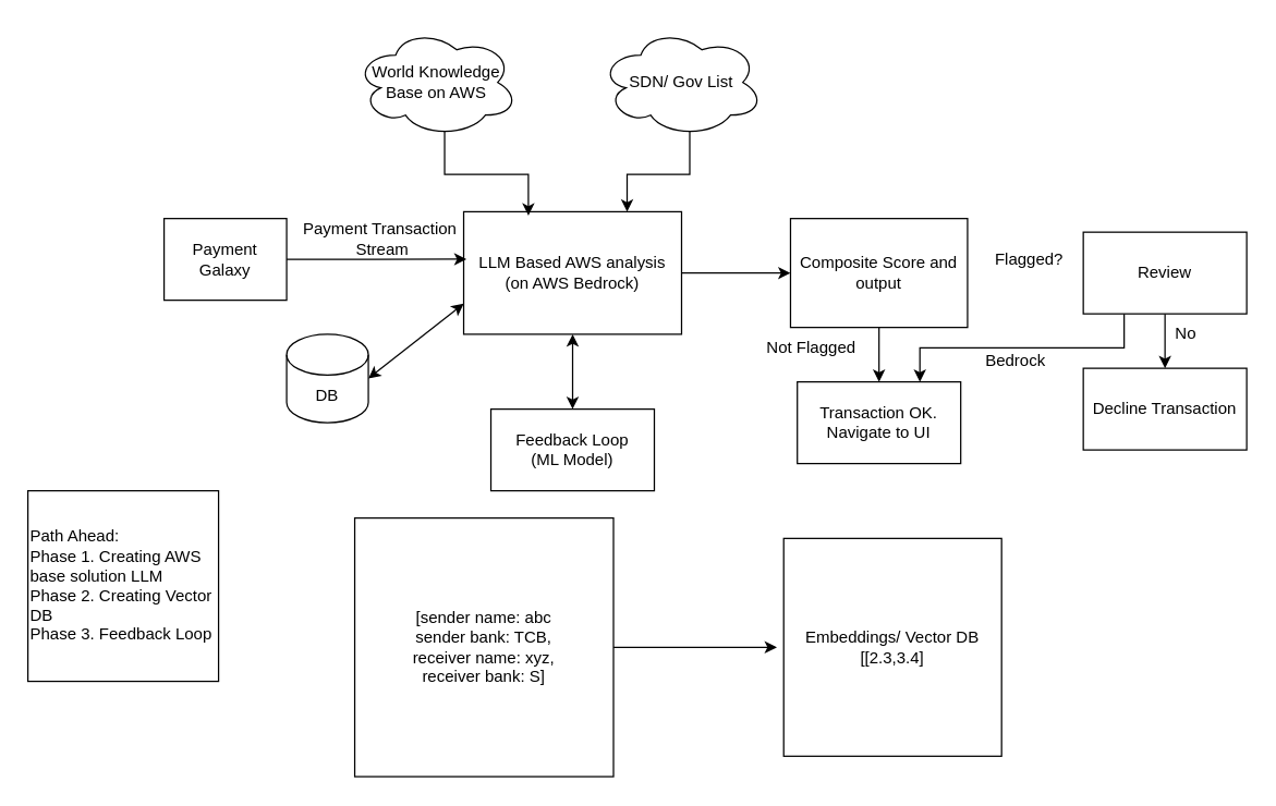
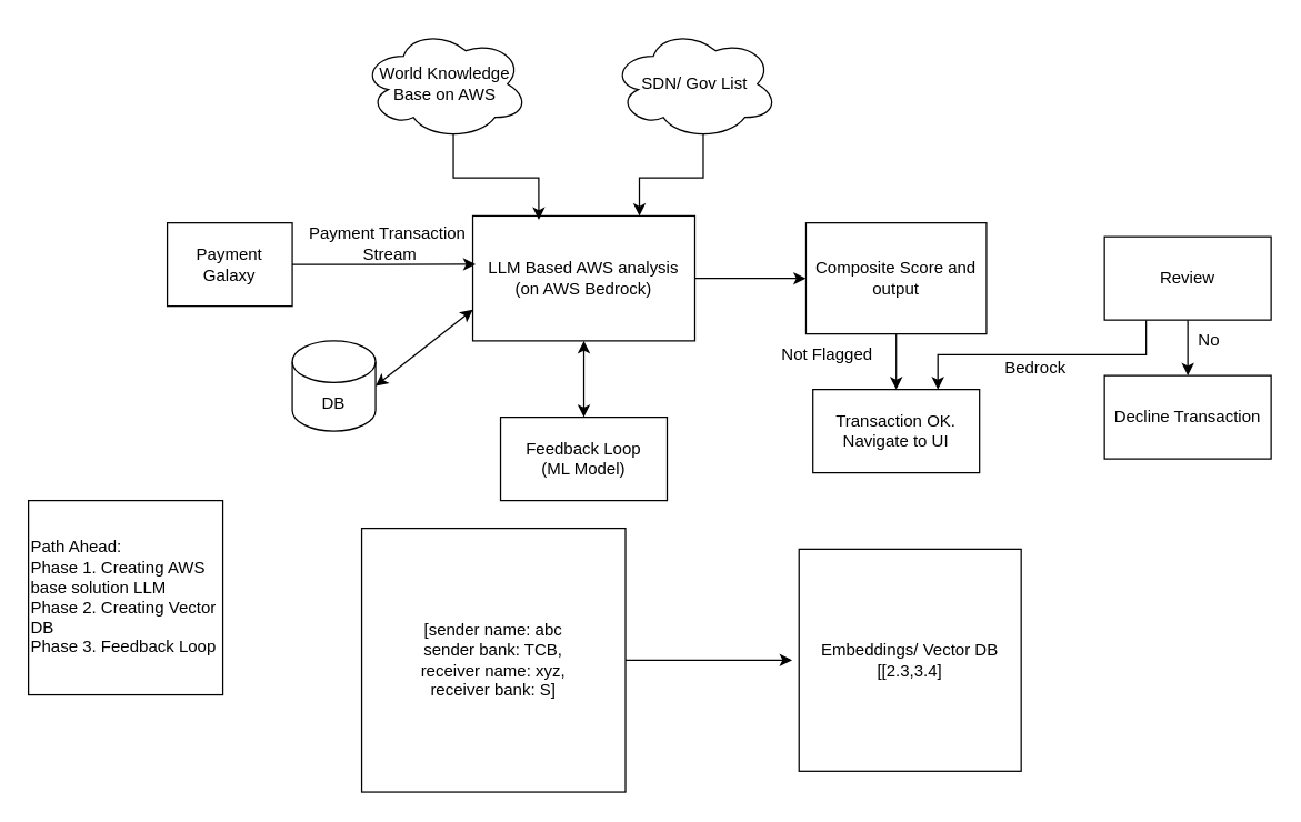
- <mxCell id="18" value="Flagged?" style="text;html=1;align=center;verticalAlign=middle;resizable=0;points=[];autosize=1;strokeColor=none;fillColor=none;" parent="1" vertex="1"><mxGeometry x="720" y="175" width="70" height="30" as="geometry" /></mxCell>
